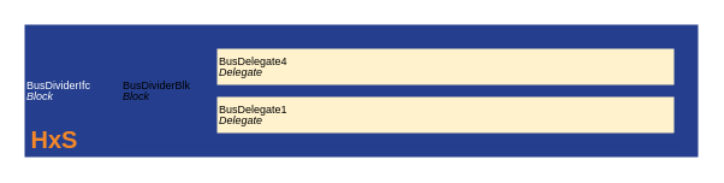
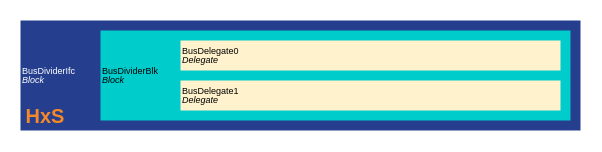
- <mxCell id="5" parent="2" style="rounded=0;whiteSpace=wrap;html=1;fillColor=#FFF2CC;fontSize=9;fontColor=#000000;align=left;strokeColor=none" value="&lt;p style=&quot;line-height: 100%;&quot;&gt;BusDelegate4&lt;br&gt;&lt;i&gt;Delegate&lt;/i&gt;&lt;/p&gt;" vertex="1"><mxGeometry as="geometry" height="30.0" width="380.0" x="180" y="40" /></mxCell>
+ <mxCell id="5" parent="2" style="rounded=0;whiteSpace=wrap;html=1;fillColor=#FFF2CC;fontSize=9;fontColor=#000000;align=left;strokeColor=none" value="&lt;p style=&quot;line-height: 100%;&quot;&gt;BusDelegate0&lt;br&gt;&lt;i&gt;Delegate&lt;/i&gt;&lt;/p&gt;" vertex="1"><mxGeometry as="geometry" height="30.0" width="380.0" x="180" y="40" /></mxCell>
- <mxCell id="4" parent="2" style="rounded=0;whiteSpace=wrap;html=1;fillColor=#253f8e;fontSize=9;fontColor=#000000;align=left;strokeColor=none;" value="&lt;p style=&quot;line-height: 100%;&quot;&gt;BusDividerBlk&lt;br&gt;&lt;i&gt;Block&lt;/i&gt;&lt;/p&gt;" vertex="1"><mxGeometry as="geometry" height="90.0" width="470.0" x="100" y="30" /></mxCell>
+ <mxCell id="4" parent="2" style="rounded=0;whiteSpace=wrap;html=1;fillColor=#00CCCC;fontSize=9;fontColor=#000000;align=left;strokeColor=none" value="&lt;p style=&quot;line-height: 100%;&quot;&gt;BusDividerBlk&lt;br&gt;&lt;i&gt;Block&lt;/i&gt;&lt;/p&gt;" vertex="1"><mxGeometry as="geometry" height="90.0" width="470.0" x="100" y="30" /></mxCell>
